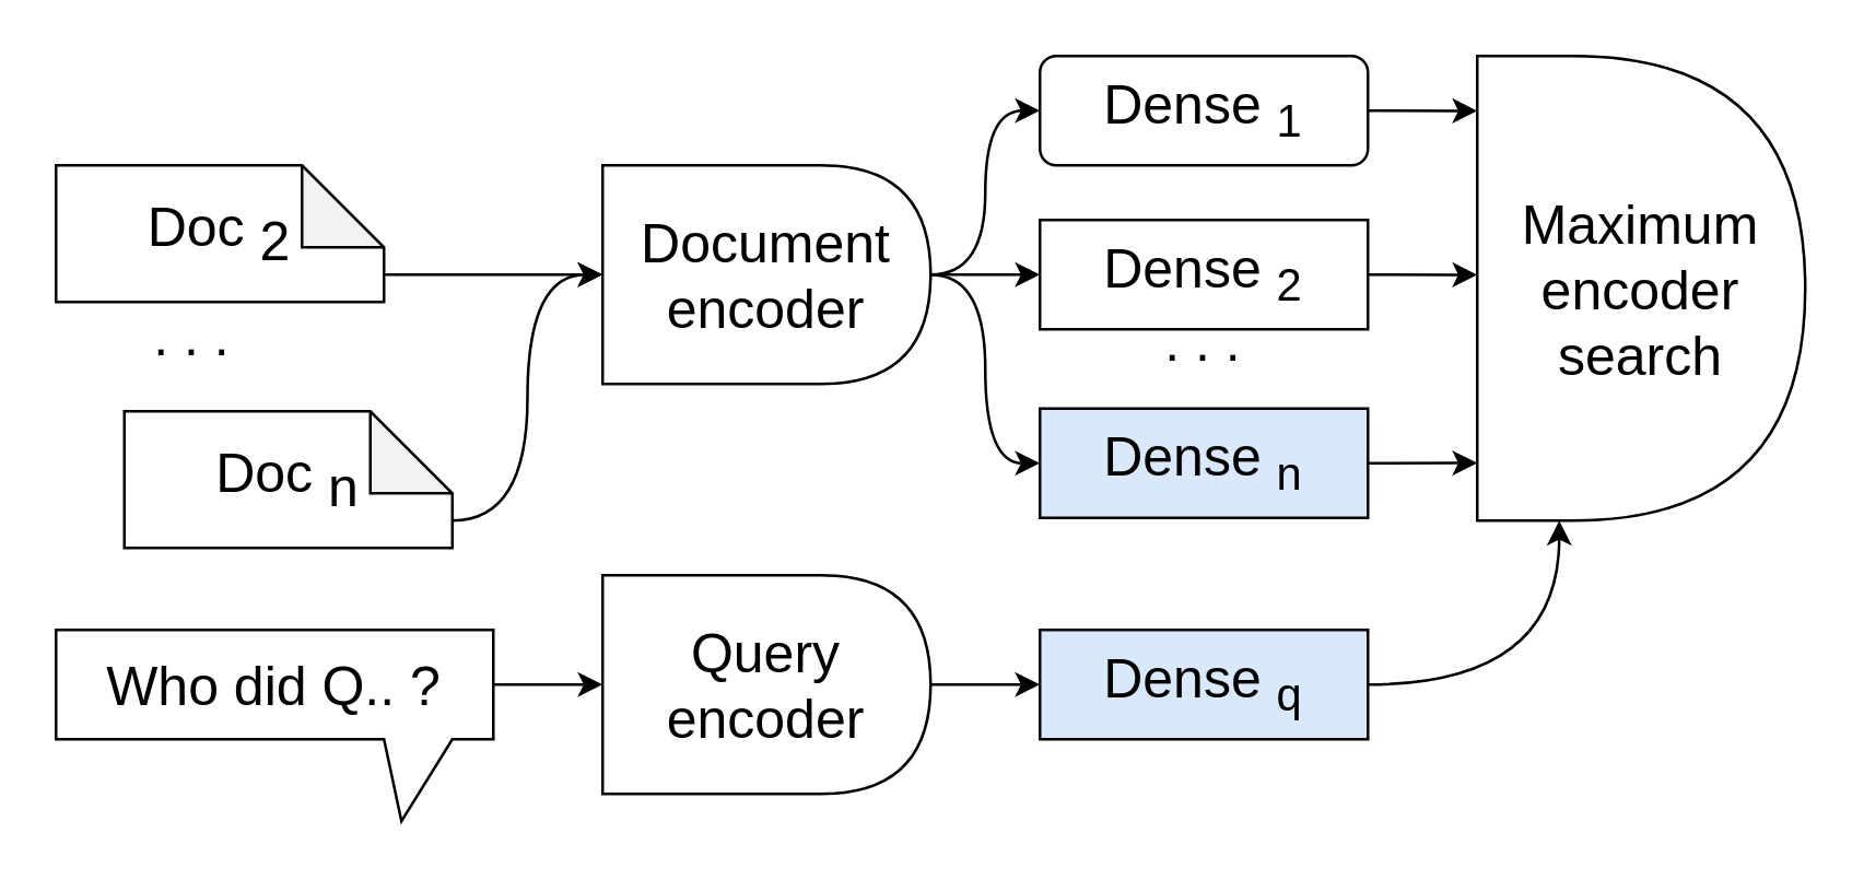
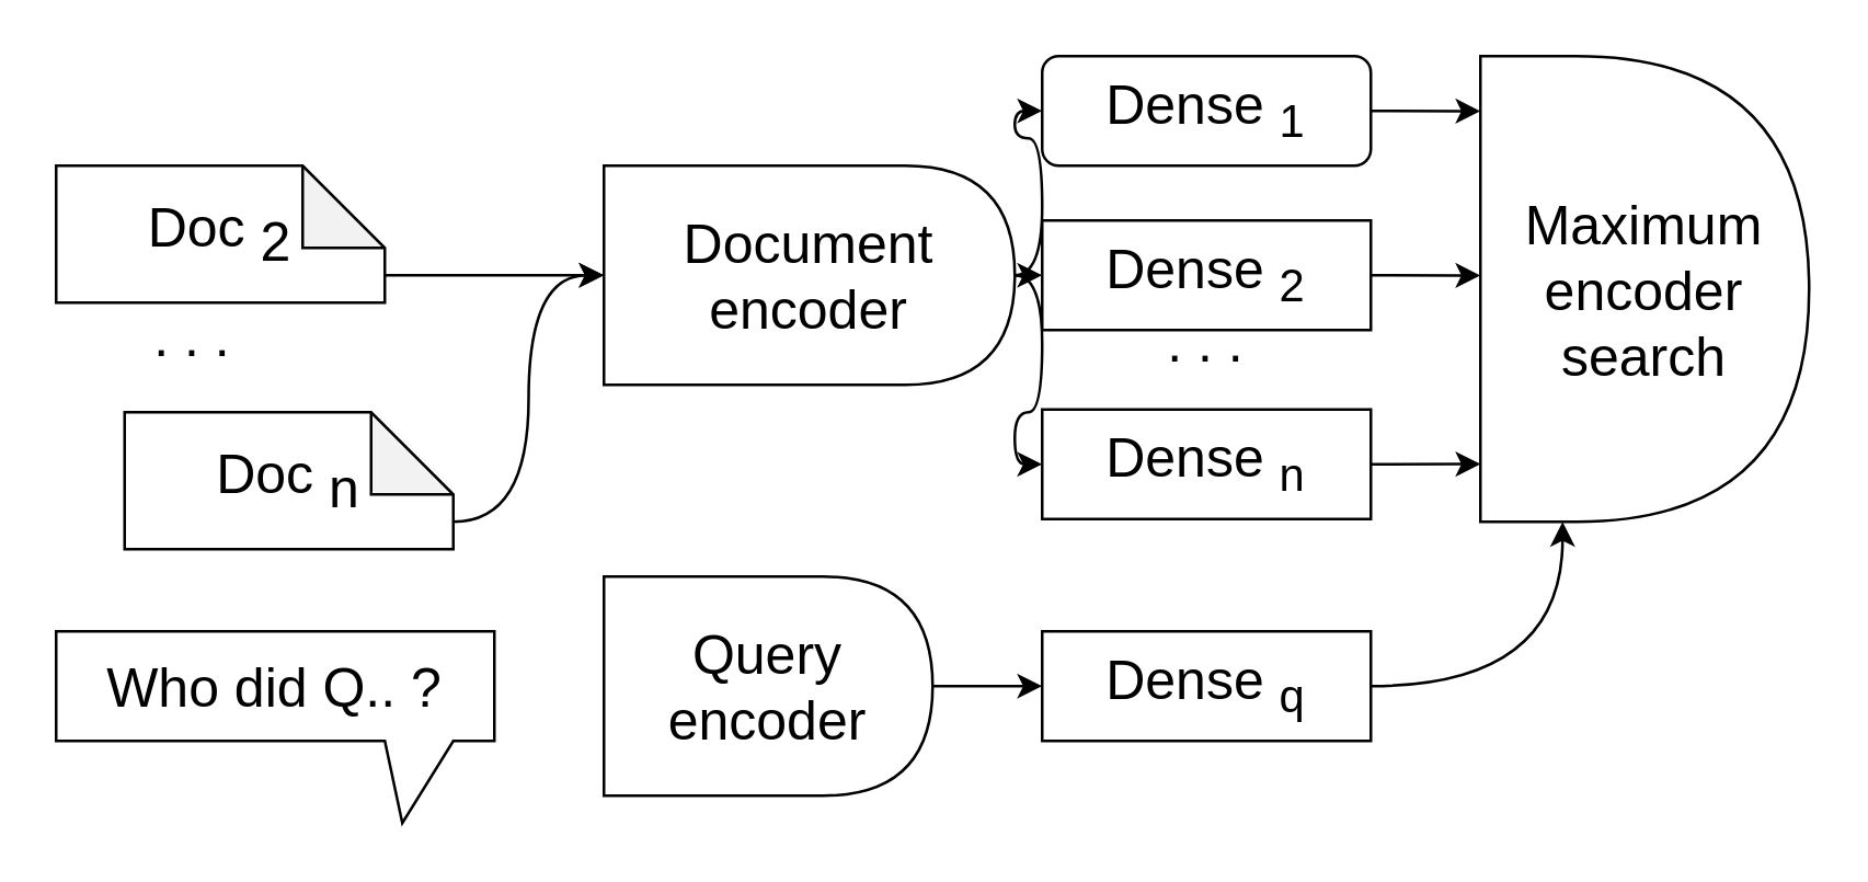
- <mxCell id="9" value="Document&lt;br&gt;encoder" style="shape=delay;whiteSpace=wrap;html=1;fontSize=20;fontColor=#000;strokeColor=#000000;fillColor=#FFFFFF;" parent="1" vertex="1"><mxGeometry x="220" y="60" width="120" height="80" as="geometry" /></mxCell>
+ <mxCell id="9" value="Document&lt;br&gt;encoder" style="shape=delay;whiteSpace=wrap;html=1;fontSize=20;fontColor=#000;strokeColor=#000000;fillColor=#FFFFFF;" parent="1" vertex="1"><mxGeometry x="220" y="60" width="150" height="80" as="geometry" /></mxCell>
- <mxCell id="15" value="Dense&amp;nbsp;&lt;sub&gt;n&lt;/sub&gt;" style="rounded=0;whiteSpace=wrap;html=1;fontSize=20;fontColor=#000;strokeColor=#000000;fillColor=#dae8fc;" parent="1" vertex="1"><mxGeometry x="380" y="149" width="120" height="40" as="geometry" /></mxCell>
+ <mxCell id="15" value="Dense&amp;nbsp;&lt;sub&gt;n&lt;/sub&gt;" style="rounded=0;whiteSpace=wrap;html=1;fontSize=20;fontColor=#000;strokeColor=#000000;fillColor=#FFFFFF;" parent="1" vertex="1"><mxGeometry x="380" y="149" width="120" height="40" as="geometry" /></mxCell>
- <mxCell id="16" style="edgeStyle=none;html=1;exitX=0;exitY=0;exitDx=160;exitDy=20;exitPerimeter=0;entryX=0;entryY=0.5;entryDx=0;entryDy=0;fontSize=20;fontColor=#000;strokeColor=#000000;" parent="1" source="17" target="19" edge="1"><mxGeometry relative="1" as="geometry" /></mxCell>
- <mxCell id="21" value="Dense&amp;nbsp;&lt;sub&gt;q&lt;/sub&gt;" style="rounded=0;whiteSpace=wrap;html=1;fontSize=20;fontColor=#000;strokeColor=#000000;fillColor=#dae8fc;" parent="1" vertex="1"><mxGeometry x="380" y="230" width="120" height="40" as="geometry" /></mxCell>
+ <mxCell id="21" value="Dense&amp;nbsp;&lt;sub&gt;q&lt;/sub&gt;" style="rounded=0;whiteSpace=wrap;html=1;fontSize=20;fontColor=#000;strokeColor=#000000;fillColor=#FFFFFF;" parent="1" vertex="1"><mxGeometry x="380" y="230" width="120" height="40" as="geometry" /></mxCell>
